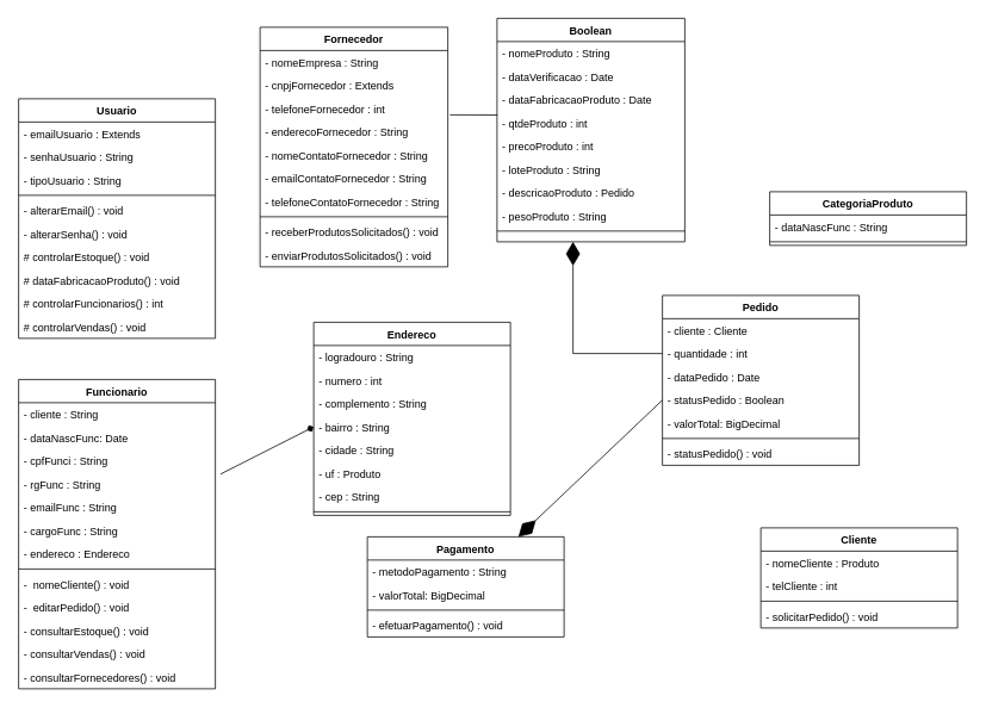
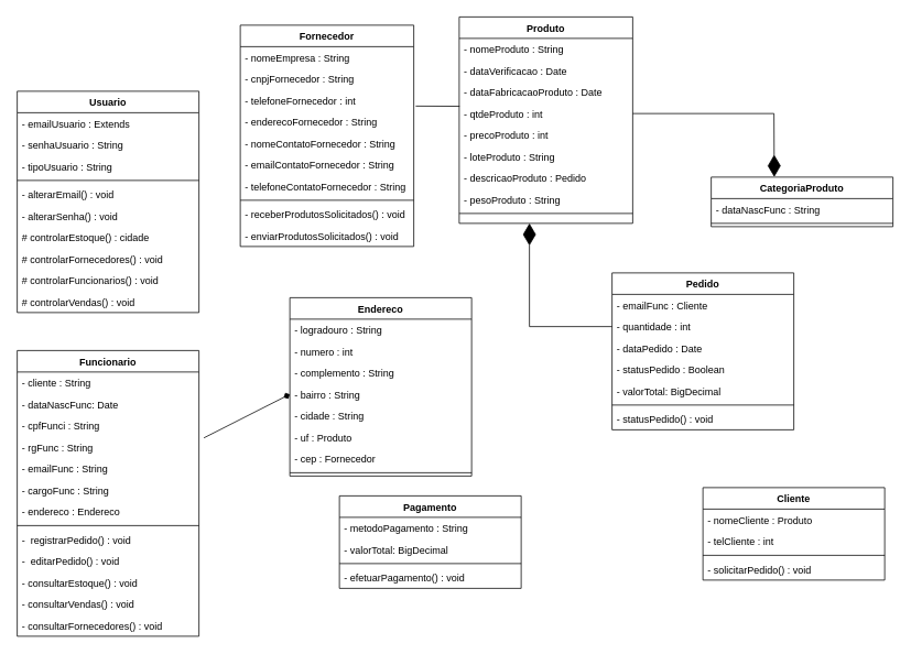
- <mxCell id="13" value="Boolean" style="swimlane;fontStyle=1;align=center;verticalAlign=top;childLayout=stackLayout;horizontal=1;startSize=26;horizontalStack=0;resizeParent=1;resizeLast=0;collapsible=1;marginBottom=0;rounded=0;shadow=0;strokeWidth=1;" parent="1" vertex="1"><mxGeometry x="555" y="20" width="210" height="250" as="geometry"><mxRectangle x="230" y="140" width="160" height="26" as="alternateBounds" /></mxGeometry></mxCell>
+ <mxCell id="13" value="Produto" style="swimlane;fontStyle=1;align=center;verticalAlign=top;childLayout=stackLayout;horizontal=1;startSize=26;horizontalStack=0;resizeParent=1;resizeLast=0;collapsible=1;marginBottom=0;rounded=0;shadow=0;strokeWidth=1;" parent="1" vertex="1"><mxGeometry x="555" y="20" width="210" height="250" as="geometry"><mxRectangle x="230" y="140" width="160" height="26" as="alternateBounds" /></mxGeometry></mxCell>
- <mxCell id="4" value="- cnpjFornecedor : Extends" style="text;align=left;verticalAlign=top;spacingLeft=4;spacingRight=4;overflow=hidden;rotatable=0;points=[[0,0.5],[1,0.5]];portConstraint=eastwest;rounded=0;shadow=0;html=0;" parent="2" vertex="1"><mxGeometry y="52" width="210" height="26" as="geometry" /></mxCell>
+ <mxCell id="4" value="- cnpjFornecedor : String" style="text;align=left;verticalAlign=top;spacingLeft=4;spacingRight=4;overflow=hidden;rotatable=0;points=[[0,0.5],[1,0.5]];portConstraint=eastwest;rounded=0;shadow=0;html=0;" parent="2" vertex="1"><mxGeometry y="52" width="210" height="26" as="geometry" /></mxCell>
+ <mxCell id="82" value="" style="endArrow=diamondThin;endFill=1;endSize=24;html=1;rounded=0;exitX=1;exitY=0.5;exitDx=0;exitDy=0;entryX=0.347;entryY=-0.003;entryDx=0;entryDy=0;entryPerimeter=0;" edge="1" parent="1" source="17" target="23"><mxGeometry width="160" relative="1" as="geometry"><mxPoint x="570" y="110" as="sourcePoint" /><mxPoint x="900" y="210" as="targetPoint" /><Array as="points"><mxPoint x="936" y="137" /></Array></mxGeometry></mxCell>
- <mxCell id="33" value="# controlarEstoque() : void" style="text;strokeColor=none;fillColor=none;align=left;verticalAlign=top;spacingLeft=4;spacingRight=4;overflow=hidden;rotatable=0;points=[[0,0.5],[1,0.5]];portConstraint=eastwest;" parent="26" vertex="1"><mxGeometry y="164" width="220" height="26" as="geometry" /></mxCell>
+ <mxCell id="33" value="# controlarEstoque() : cidade" style="text;strokeColor=none;fillColor=none;align=left;verticalAlign=top;spacingLeft=4;spacingRight=4;overflow=hidden;rotatable=0;points=[[0,0.5],[1,0.5]];portConstraint=eastwest;" parent="26" vertex="1"><mxGeometry y="164" width="220" height="26" as="geometry" /></mxCell>
- <mxCell id="34" value="# dataFabricacaoProduto() : void" style="text;strokeColor=none;fillColor=none;align=left;verticalAlign=top;spacingLeft=4;spacingRight=4;overflow=hidden;rotatable=0;points=[[0,0.5],[1,0.5]];portConstraint=eastwest;" parent="26" vertex="1"><mxGeometry y="190" width="220" height="26" as="geometry" /></mxCell>
+ <mxCell id="34" value="# controlarFornecedores() : void" style="text;strokeColor=none;fillColor=none;align=left;verticalAlign=top;spacingLeft=4;spacingRight=4;overflow=hidden;rotatable=0;points=[[0,0.5],[1,0.5]];portConstraint=eastwest;" parent="26" vertex="1"><mxGeometry y="190" width="220" height="26" as="geometry" /></mxCell>
- <mxCell id="35" value="# controlarFuncionarios() : int" style="text;strokeColor=none;fillColor=none;align=left;verticalAlign=top;spacingLeft=4;spacingRight=4;overflow=hidden;rotatable=0;points=[[0,0.5],[1,0.5]];portConstraint=eastwest;" parent="26" vertex="1"><mxGeometry y="216" width="220" height="26" as="geometry" /></mxCell>
+ <mxCell id="35" value="# controlarFuncionarios() : void" style="text;strokeColor=none;fillColor=none;align=left;verticalAlign=top;spacingLeft=4;spacingRight=4;overflow=hidden;rotatable=0;points=[[0,0.5],[1,0.5]];portConstraint=eastwest;" parent="26" vertex="1"><mxGeometry y="216" width="220" height="26" as="geometry" /></mxCell>
- <mxCell id="53" value="- cliente : Cliente" style="text;strokeColor=none;fillColor=none;align=left;verticalAlign=top;spacingLeft=4;spacingRight=4;overflow=hidden;rotatable=0;points=[[0,0.5],[1,0.5]];portConstraint=eastwest;" parent="52" vertex="1"><mxGeometry y="26" width="220" height="26" as="geometry" /></mxCell>
+ <mxCell id="53" value="- emailFunc : Cliente" style="text;strokeColor=none;fillColor=none;align=left;verticalAlign=top;spacingLeft=4;spacingRight=4;overflow=hidden;rotatable=0;points=[[0,0.5],[1,0.5]];portConstraint=eastwest;" parent="52" vertex="1"><mxGeometry y="26" width="220" height="26" as="geometry" /></mxCell>
- <mxCell id="79" value="" style="endArrow=diamondThin;endFill=1;endSize=24;html=1;rounded=0;exitX=0;exitY=0.5;exitDx=0;exitDy=0;" parent="1" source="56" target="65" edge="1"><mxGeometry width="160" relative="1" as="geometry"><mxPoint x="730" y="470" as="sourcePoint" /><mxPoint x="620" y="510" as="targetPoint" /></mxGeometry></mxCell>
- <mxCell id="77" value="- cep : String" style="text;strokeColor=none;fillColor=none;align=left;verticalAlign=top;spacingLeft=4;spacingRight=4;overflow=hidden;rotatable=0;points=[[0,0.5],[1,0.5]];portConstraint=eastwest;" parent="70" vertex="1"><mxGeometry y="182" width="220" height="26" as="geometry" /></mxCell>
+ <mxCell id="77" value="- cep : Fornecedor" style="text;strokeColor=none;fillColor=none;align=left;verticalAlign=top;spacingLeft=4;spacingRight=4;overflow=hidden;rotatable=0;points=[[0,0.5],[1,0.5]];portConstraint=eastwest;" parent="70" vertex="1"><mxGeometry y="182" width="220" height="26" as="geometry" /></mxCell>
- <mxCell id="46" value="-  nomeCliente() : void" style="text;strokeColor=none;fillColor=none;align=left;verticalAlign=top;spacingLeft=4;spacingRight=4;overflow=hidden;rotatable=0;points=[[0,0.5],[1,0.5]];portConstraint=eastwest;" parent="37" vertex="1"><mxGeometry y="216" width="220" height="26" as="geometry" /></mxCell>
+ <mxCell id="46" value="-  registrarPedido() : void" style="text;strokeColor=none;fillColor=none;align=left;verticalAlign=top;spacingLeft=4;spacingRight=4;overflow=hidden;rotatable=0;points=[[0,0.5],[1,0.5]];portConstraint=eastwest;" parent="37" vertex="1"><mxGeometry y="216" width="220" height="26" as="geometry" /></mxCell>
